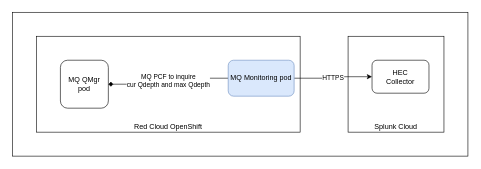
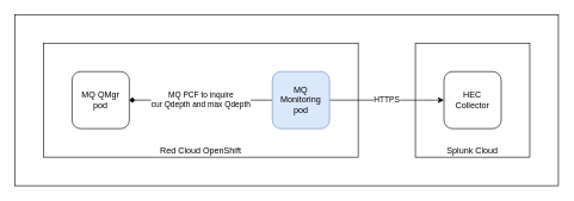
- <mxCell id="9" value="HEC&lt;br&gt;Collector" style="rounded=1;whiteSpace=wrap;html=1;" vertex="1" parent="1"><mxGeometry x="620" y="100" width="95" height="55" as="geometry" /></mxCell>
+ <mxCell id="9" value="HEC&lt;br&gt;Collector" style="rounded=1;whiteSpace=wrap;html=1;" vertex="1" parent="1"><mxGeometry x="620" y="100" width="80" height="80" as="geometry" /></mxCell>
- <mxCell id="8" value="MQ Monitoring pod" style="rounded=1;whiteSpace=wrap;html=1;fillColor=#dae8fc;strokeColor=#6c8ebf;" vertex="1" parent="1"><mxGeometry x="380" y="100" width="110" height="60" as="geometry" /></mxCell>
+ <mxCell id="8" value="MQ Monitoring pod" style="rounded=1;whiteSpace=wrap;html=1;fillColor=#dae8fc;strokeColor=#6c8ebf;" vertex="1" parent="1"><mxGeometry x="380" y="100" width="80" height="80" as="geometry" /></mxCell>
